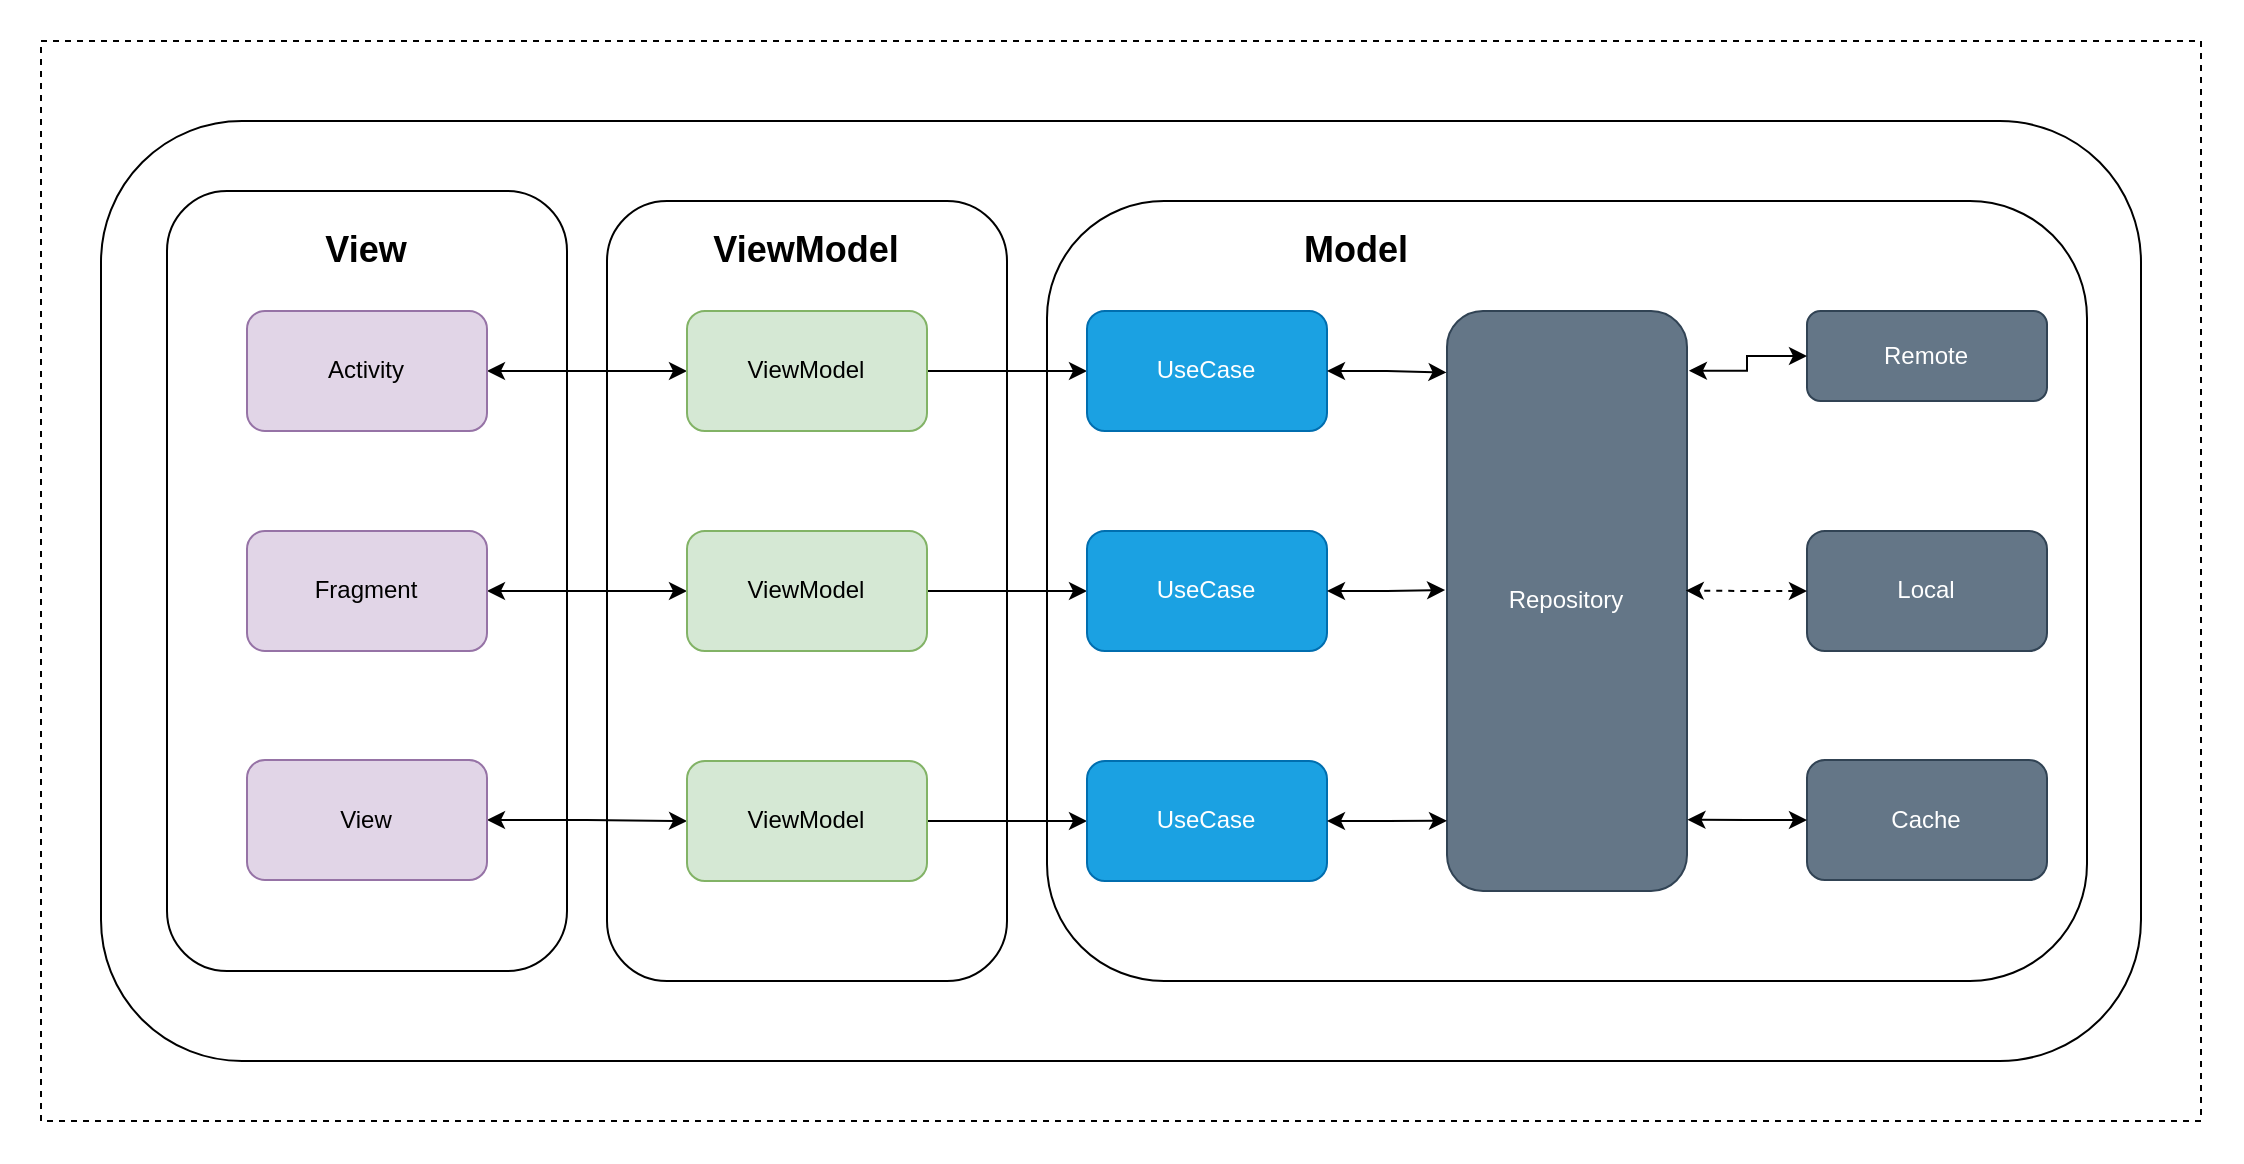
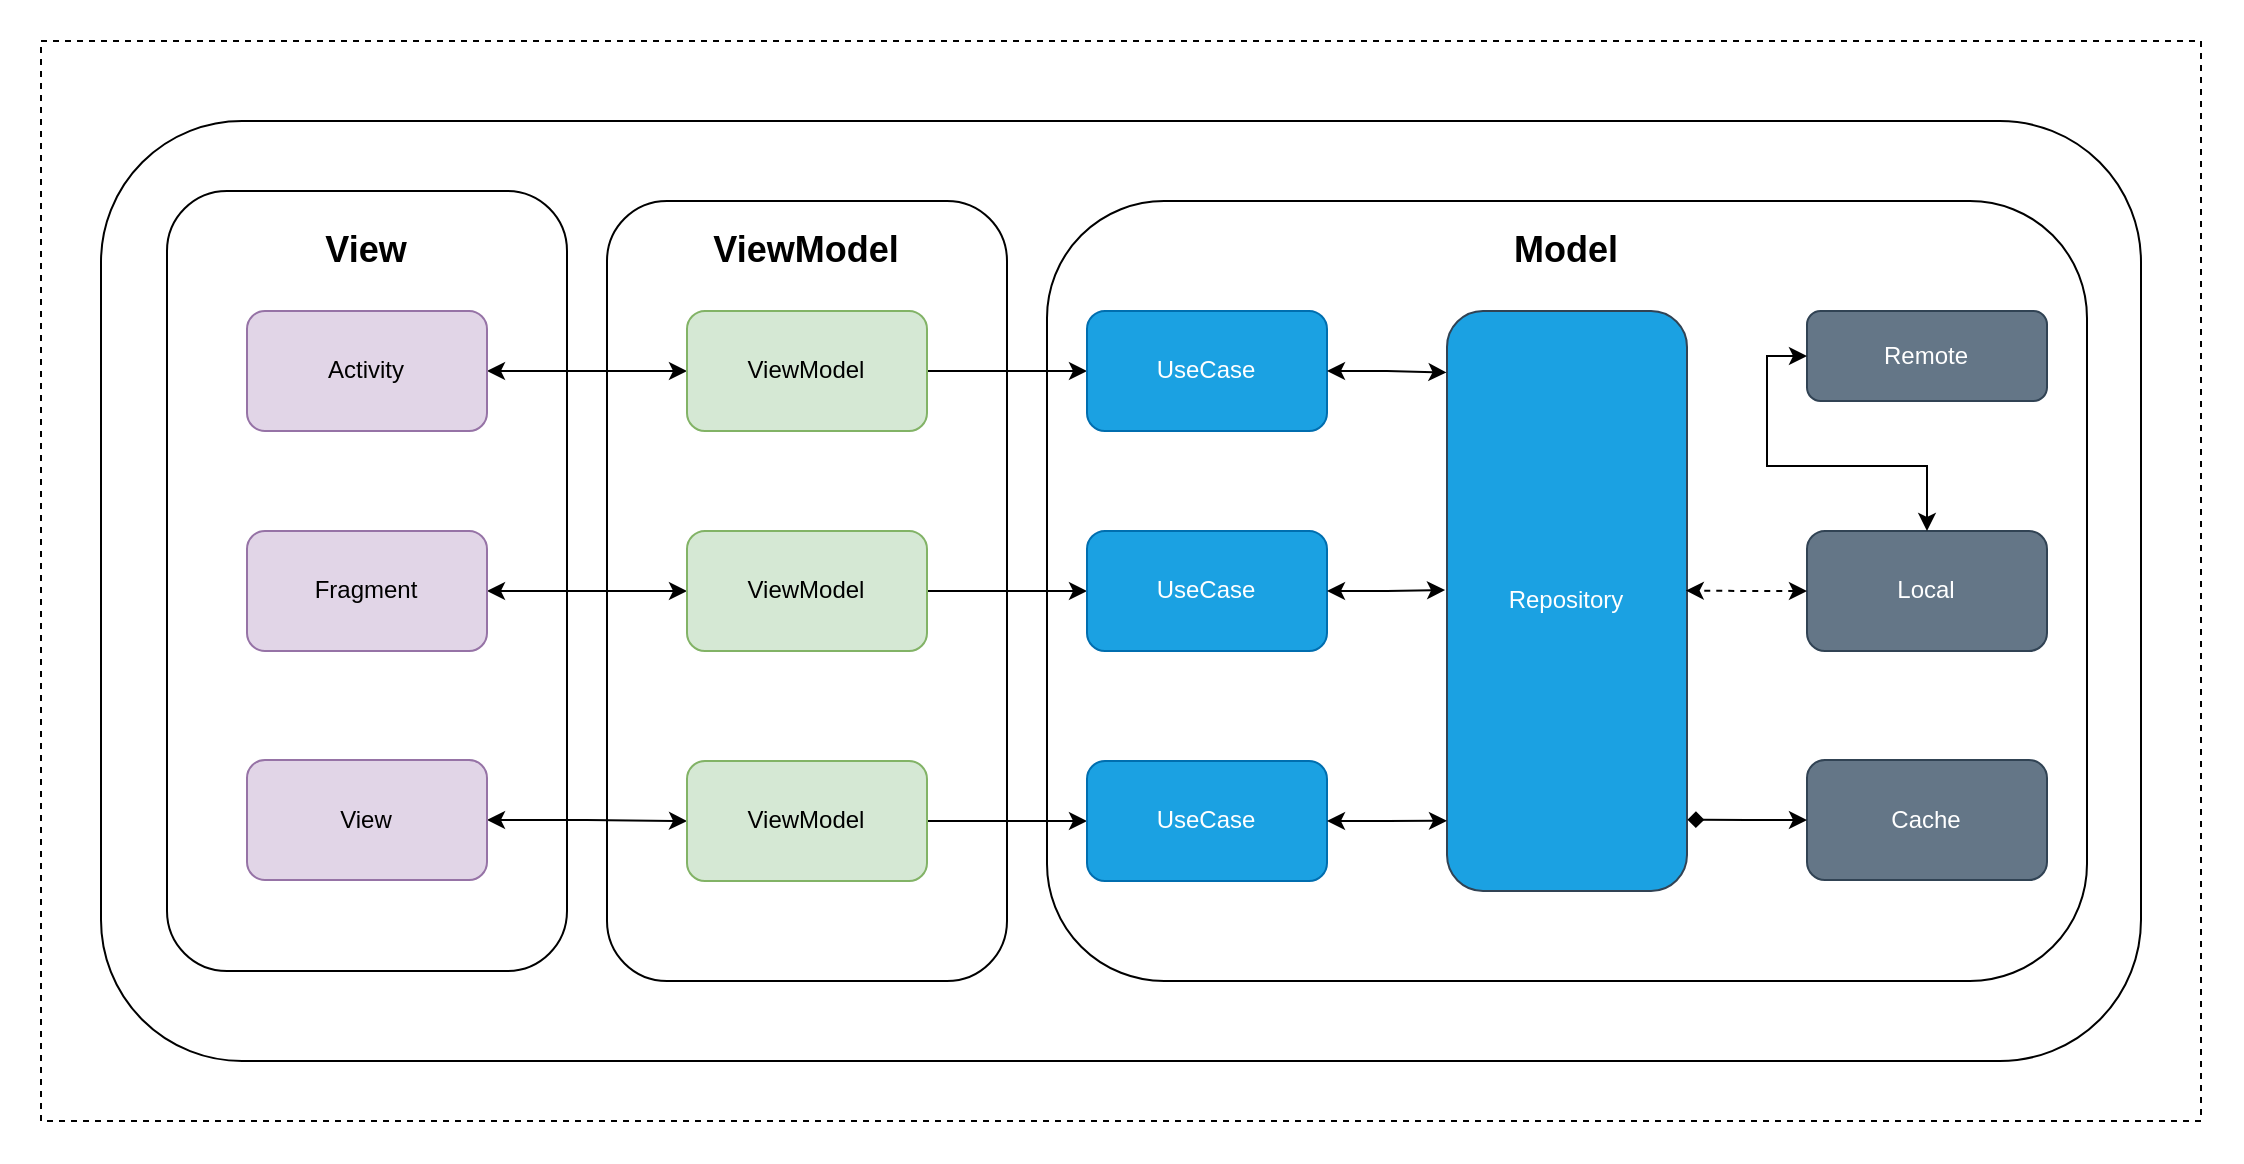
- <mxCell id="28" value="&lt;font style=&quot;font-size: 18px;&quot;&gt;&lt;b&gt;Model&lt;/b&gt;&lt;/font&gt;" style="text;html=1;align=center;verticalAlign=middle;whiteSpace=wrap;rounded=0;" vertex="1" parent="1"><mxGeometry x="648" y="110" width="60" height="30" as="geometry" /></mxCell>
+ <mxCell id="28" value="&lt;font style=&quot;font-size: 18px;&quot;&gt;&lt;b&gt;Model&lt;/b&gt;&lt;/font&gt;" style="text;html=1;align=center;verticalAlign=middle;whiteSpace=wrap;rounded=0;" vertex="1" parent="1"><mxGeometry x="753" y="110" width="60" height="30" as="geometry" /></mxCell>
- <mxCell id="32" style="edgeStyle=orthogonalEdgeStyle;rounded=0;orthogonalLoop=1;jettySize=auto;html=1;exitX=0;exitY=0.5;exitDx=0;exitDy=0;entryX=1.008;entryY=0.103;entryDx=0;entryDy=0;entryPerimeter=0;startArrow=classic;startFill=1;" edge="1" parent="1" source="23" target="22"><mxGeometry relative="1" as="geometry" /></mxCell>
+ <mxCell id="32" style="edgeStyle=orthogonalEdgeStyle;rounded=0;orthogonalLoop=1;jettySize=auto;html=1;exitX=0;exitY=0.5;exitDx=0;exitDy=0;startArrow=classic;startFill=1;" edge="1" parent="1" source="23" target="24"><mxGeometry relative="1" as="geometry" /></mxCell>
- <mxCell id="22" value="Repository" style="rounded=1;whiteSpace=wrap;html=1;fillColor=#647687;strokeColor=#314354;fontColor=#ffffff;" vertex="1" parent="1"><mxGeometry x="723" y="155" width="120" height="290" as="geometry" /></mxCell>
+ <mxCell id="22" value="Repository" style="rounded=1;whiteSpace=wrap;html=1;fillColor=#1ba1e2;strokeColor=#314354;fontColor=#ffffff;" vertex="1" parent="1"><mxGeometry x="723" y="155" width="120" height="290" as="geometry" /></mxCell>
- <mxCell id="34" style="edgeStyle=orthogonalEdgeStyle;rounded=0;orthogonalLoop=1;jettySize=auto;html=1;exitX=0;exitY=0.5;exitDx=0;exitDy=0;entryX=1.002;entryY=0.877;entryDx=0;entryDy=0;entryPerimeter=0;startArrow=classic;startFill=1;" edge="1" parent="1" source="25" target="22"><mxGeometry relative="1" as="geometry" /></mxCell>
+ <mxCell id="34" style="edgeStyle=orthogonalEdgeStyle;rounded=0;orthogonalLoop=1;jettySize=auto;html=1;exitX=0;exitY=0.5;exitDx=0;exitDy=0;entryX=1.002;entryY=0.877;entryDx=0;entryDy=0;entryPerimeter=0;startArrow=classic;startFill=1;endArrow=diamond;" edge="1" parent="1" source="25" target="22"><mxGeometry relative="1" as="geometry" /></mxCell>
